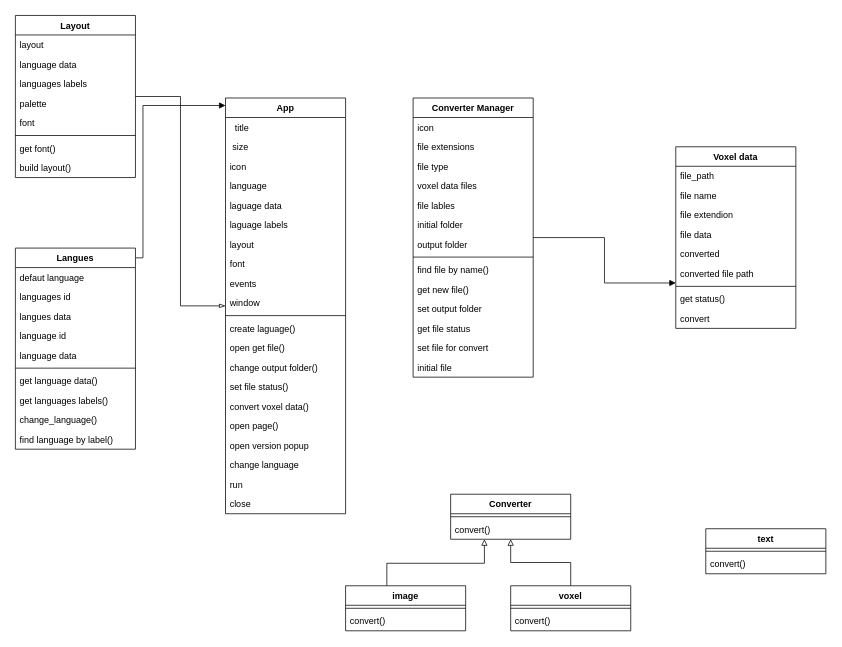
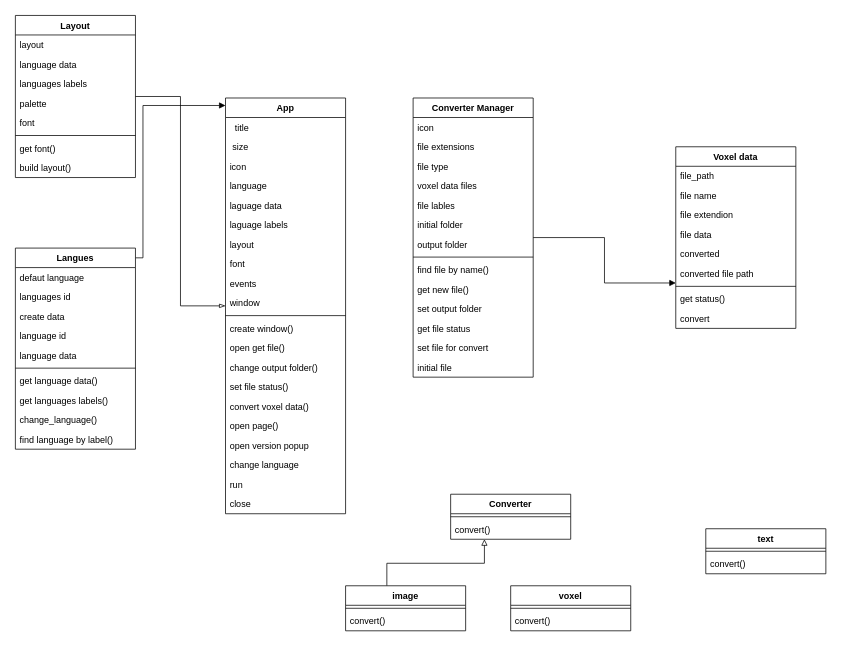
- <mxCell id="64" value="langues data" style="text;strokeColor=none;fillColor=none;align=left;verticalAlign=top;spacingLeft=4;spacingRight=4;overflow=hidden;rotatable=0;points=[[0,0.5],[1,0.5]];portConstraint=eastwest;" parent="61" vertex="1"><mxGeometry y="78" width="160" height="26" as="geometry" /></mxCell>
+ <mxCell id="64" value="create data" style="text;strokeColor=none;fillColor=none;align=left;verticalAlign=top;spacingLeft=4;spacingRight=4;overflow=hidden;rotatable=0;points=[[0,0.5],[1,0.5]];portConstraint=eastwest;" parent="61" vertex="1"><mxGeometry y="78" width="160" height="26" as="geometry" /></mxCell>
- <mxCell id="14" value="create laguage()" style="text;strokeColor=none;fillColor=none;align=left;verticalAlign=top;spacingLeft=4;spacingRight=4;overflow=hidden;rotatable=0;points=[[0,0.5],[1,0.5]];portConstraint=eastwest;" parent="2" vertex="1"><mxGeometry y="294" width="160" height="26" as="geometry" /></mxCell>
+ <mxCell id="14" value="create window()" style="text;strokeColor=none;fillColor=none;align=left;verticalAlign=top;spacingLeft=4;spacingRight=4;overflow=hidden;rotatable=0;points=[[0,0.5],[1,0.5]];portConstraint=eastwest;" parent="2" vertex="1"><mxGeometry y="294" width="160" height="26" as="geometry" /></mxCell>
- <mxCell id="79" style="edgeStyle=orthogonalEdgeStyle;rounded=0;orthogonalLoop=1;jettySize=auto;html=1;entryX=0.5;entryY=1;entryDx=0;entryDy=0;endArrow=block;endFill=0;" edge="1" parent="1" source="80" target="72"><mxGeometry relative="1" as="geometry" /></mxCell>
